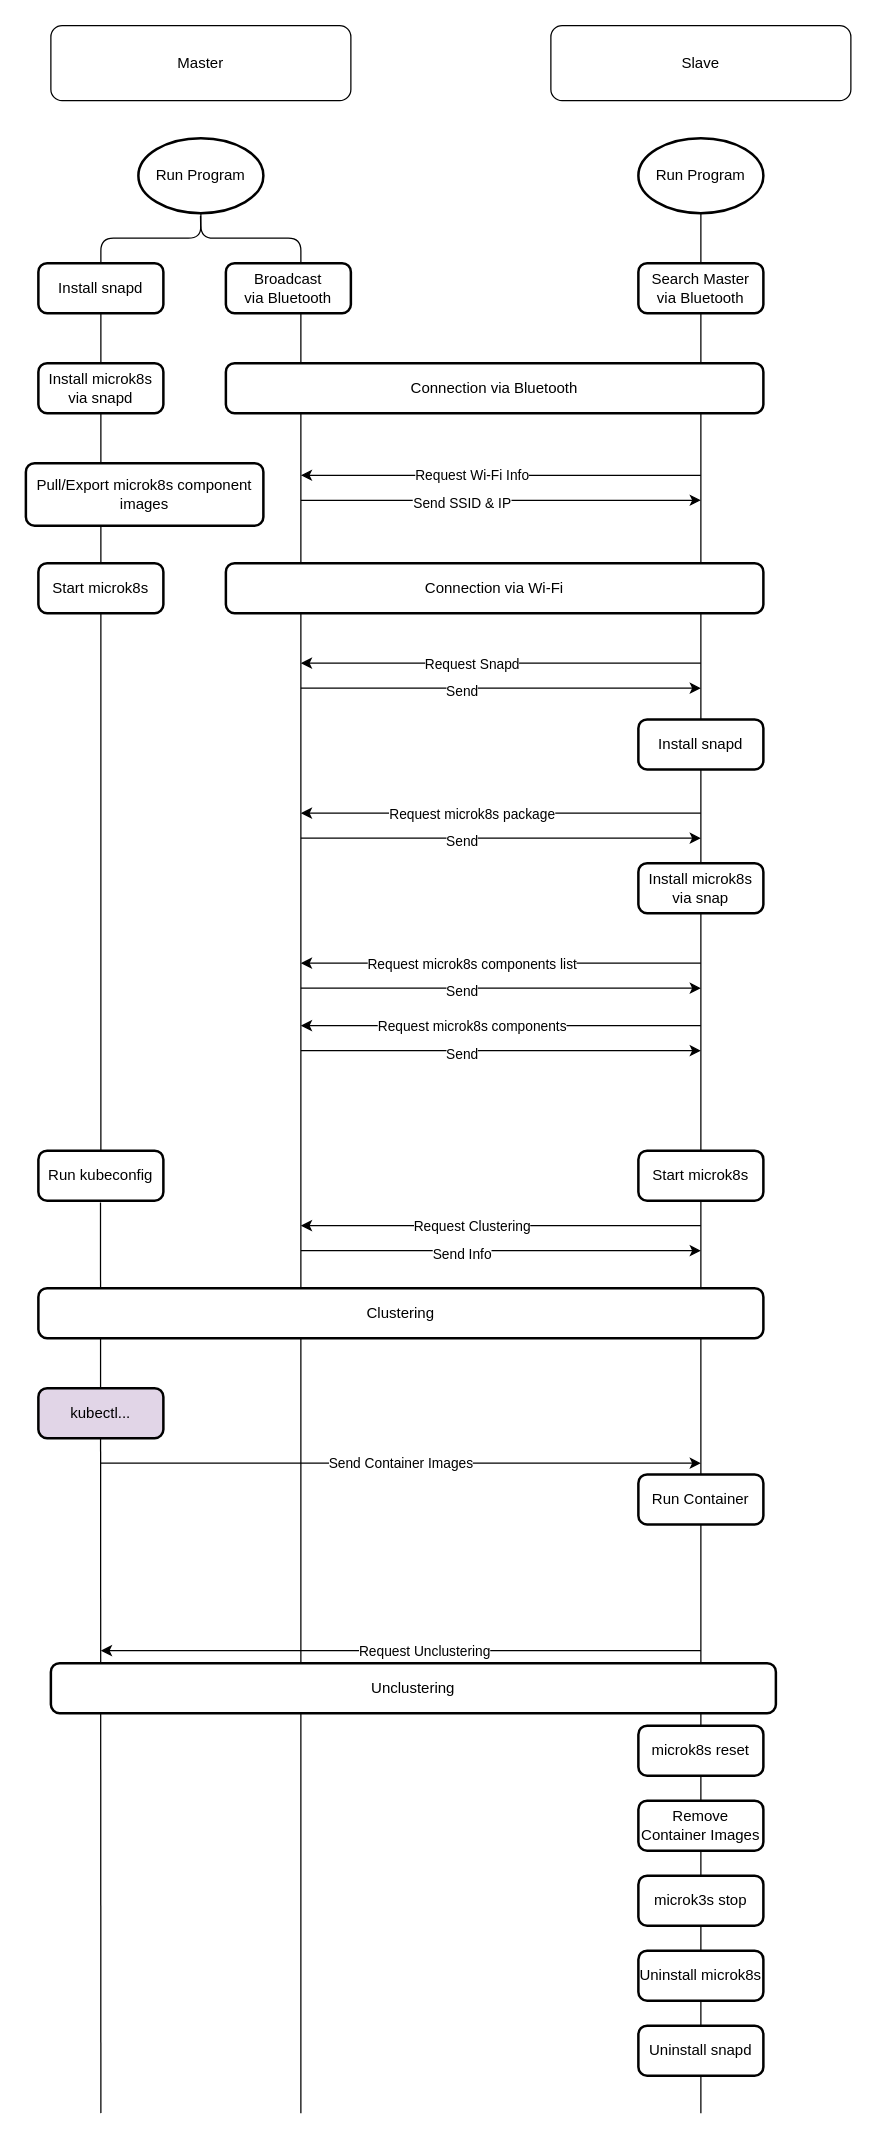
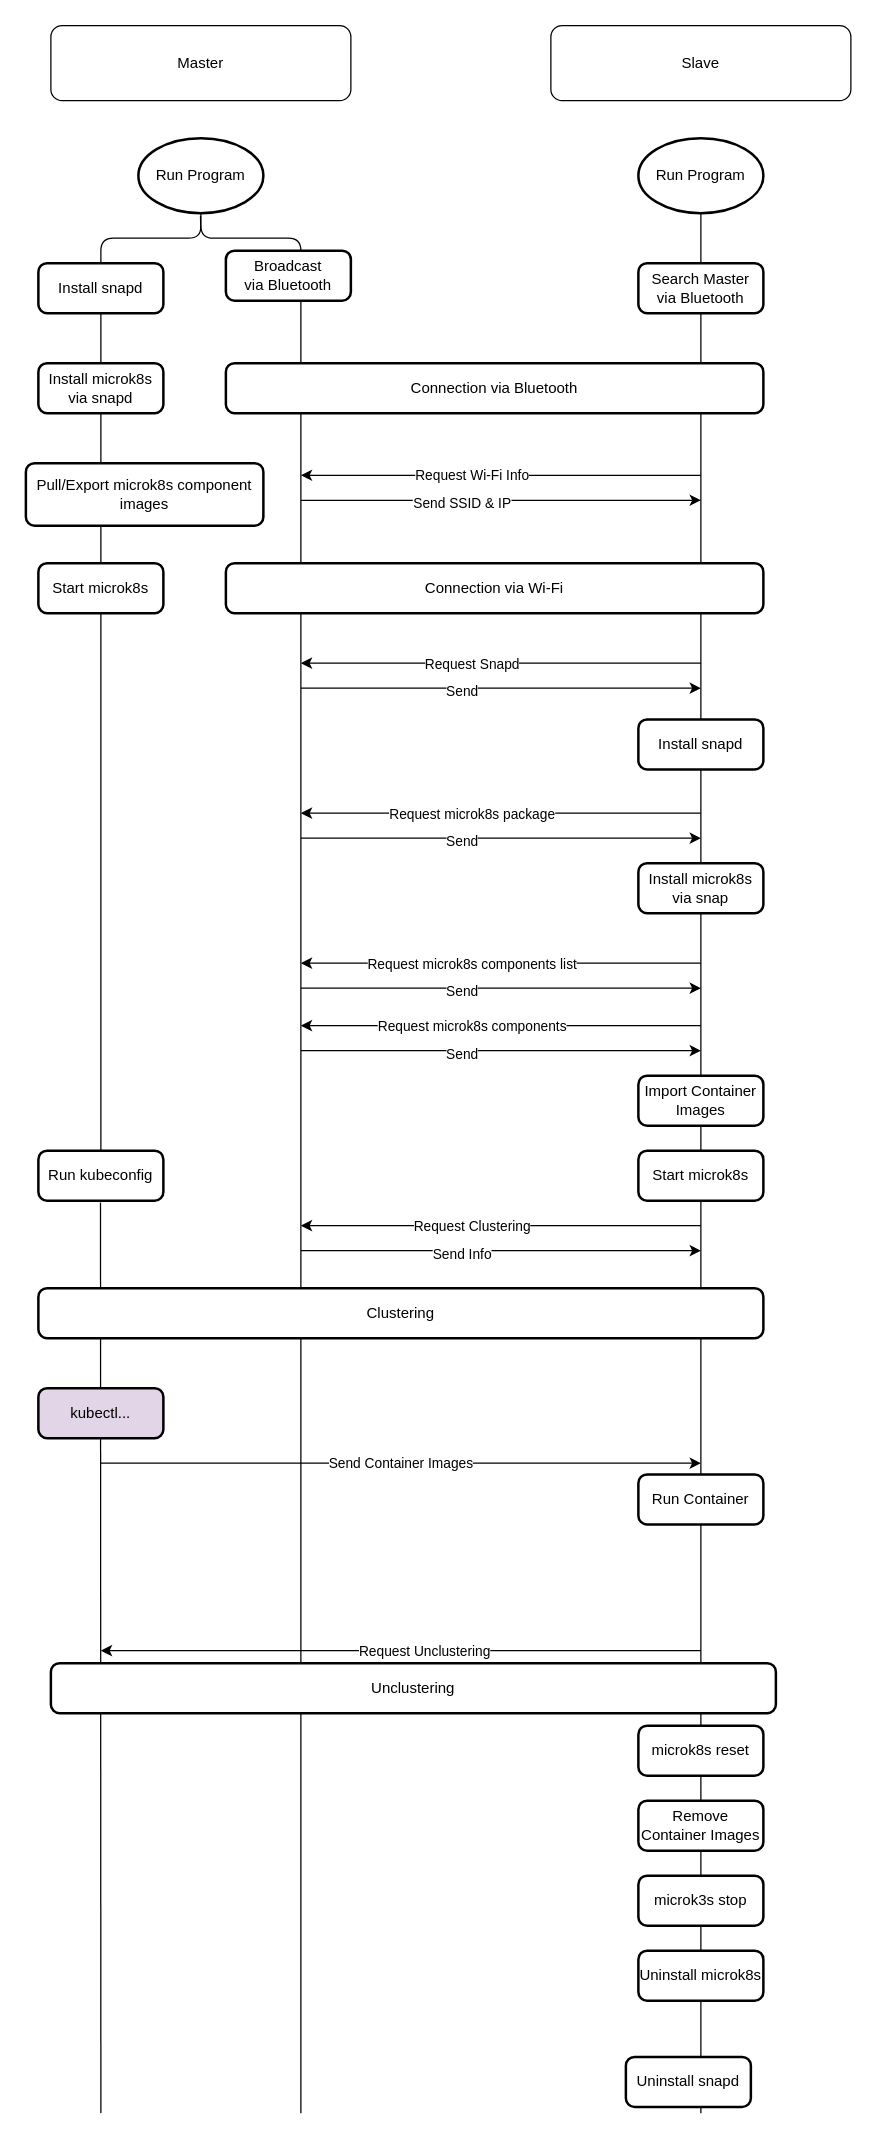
- <mxCell id="9" value="&lt;div&gt;Broadcast&lt;/div&gt;&lt;div&gt;via Bluetooth&lt;br&gt;&lt;/div&gt;" style="rounded=1;whiteSpace=wrap;html=1;absoluteArcSize=1;arcSize=14;strokeWidth=2;" vertex="1" parent="1"><mxGeometry x="180" y="210" width="100" height="40" as="geometry" /></mxCell>
+ <mxCell id="9" value="&lt;div&gt;Broadcast&lt;/div&gt;&lt;div&gt;via Bluetooth&lt;br&gt;&lt;/div&gt;" style="rounded=1;whiteSpace=wrap;html=1;absoluteArcSize=1;arcSize=14;strokeWidth=2;" vertex="1" parent="1"><mxGeometry x="180" y="200" width="100" height="40" as="geometry" /></mxCell>
+ <mxCell id="31" value="&lt;div&gt;Import Container&lt;/div&gt;&lt;div&gt;Images&lt;br&gt;&lt;/div&gt;" style="rounded=1;whiteSpace=wrap;html=1;absoluteArcSize=1;arcSize=14;strokeWidth=2;" vertex="1" parent="1"><mxGeometry x="510" y="860" width="100" height="40" as="geometry" /></mxCell>
- <mxCell id="58" value="Uninstall snapd" style="rounded=1;whiteSpace=wrap;html=1;absoluteArcSize=1;arcSize=14;strokeWidth=2;" vertex="1" parent="1"><mxGeometry x="510" y="1620" width="100" height="40" as="geometry" /></mxCell>
+ <mxCell id="58" value="Uninstall snapd" style="rounded=1;whiteSpace=wrap;html=1;absoluteArcSize=1;arcSize=14;strokeWidth=2;" vertex="1" parent="1"><mxGeometry x="500" y="1645" width="100" height="40" as="geometry" /></mxCell>
